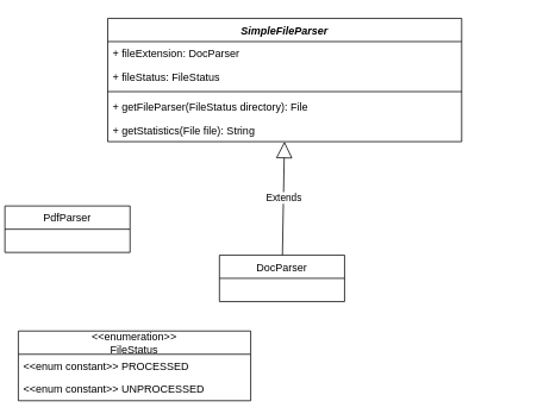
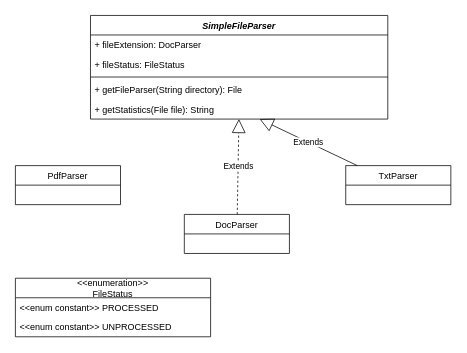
- <mxCell id="12" value="+ getFileParser(FileStatus directory): File" style="text;strokeColor=none;fillColor=none;align=left;verticalAlign=top;spacingLeft=4;spacingRight=4;overflow=hidden;rotatable=0;points=[[0,0.5],[1,0.5]];portConstraint=eastwest;" vertex="1" parent="8"><mxGeometry y="86" width="396" height="26" as="geometry" /></mxCell>
+ <mxCell id="12" value="+ getFileParser(String directory): File" style="text;strokeColor=none;fillColor=none;align=left;verticalAlign=top;spacingLeft=4;spacingRight=4;overflow=hidden;rotatable=0;points=[[0,0.5],[1,0.5]];portConstraint=eastwest;" vertex="1" parent="8"><mxGeometry y="86" width="396" height="26" as="geometry" /></mxCell>
+ <mxCell id="15" value="Extends" style="endArrow=block;endSize=16;endFill=0;html=1;rounded=0;" edge="1" parent="1" source="4" target="13"><mxGeometry width="160" relative="1" as="geometry"><mxPoint x="501.324" y="262" as="sourcePoint" /><mxPoint x="499.999" y="160" as="targetPoint" /></mxGeometry></mxCell>
+ <mxCell id="4" value="TxtParser" style="swimlane;fontStyle=0;childLayout=stackLayout;horizontal=1;startSize=26;fillColor=none;horizontalStack=0;resizeParent=1;resizeParentMax=0;resizeLast=0;collapsible=1;marginBottom=0;" vertex="1" parent="1"><mxGeometry x="460" y="220" width="140" height="52" as="geometry" /></mxCell>
- <mxCell id="2" value="PdfParser" style="swimlane;fontStyle=0;childLayout=stackLayout;horizontal=1;startSize=26;fillColor=none;horizontalStack=0;resizeParent=1;resizeParentMax=0;resizeLast=0;collapsible=1;marginBottom=0;" vertex="1" parent="1"><mxGeometry x="5" y="230" width="140" height="52" as="geometry" /></mxCell>
+ <mxCell id="2" value="PdfParser" style="swimlane;fontStyle=0;childLayout=stackLayout;horizontal=1;startSize=26;fillColor=none;horizontalStack=0;resizeParent=1;resizeParentMax=0;resizeLast=0;collapsible=1;marginBottom=0;" vertex="1" parent="1"><mxGeometry x="20" y="220" width="140" height="52" as="geometry" /></mxCell>
- <mxCell id="14" value="Extends" style="endArrow=block;endSize=16;endFill=0;html=1;rounded=0;" edge="1" parent="1" source="3" target="13"><mxGeometry width="160" relative="1" as="geometry"><mxPoint x="300.003" y="230" as="sourcePoint" /><mxPoint x="439.963" y="168" as="targetPoint" /></mxGeometry></mxCell>
+ <mxCell id="14" value="Extends" style="endArrow=block;endSize=16;endFill=0;html=1;rounded=0;dashed=1;" edge="1" parent="1" source="3" target="13"><mxGeometry width="160" relative="1" as="geometry"><mxPoint x="300.003" y="230" as="sourcePoint" /><mxPoint x="439.963" y="168" as="targetPoint" /></mxGeometry></mxCell>
